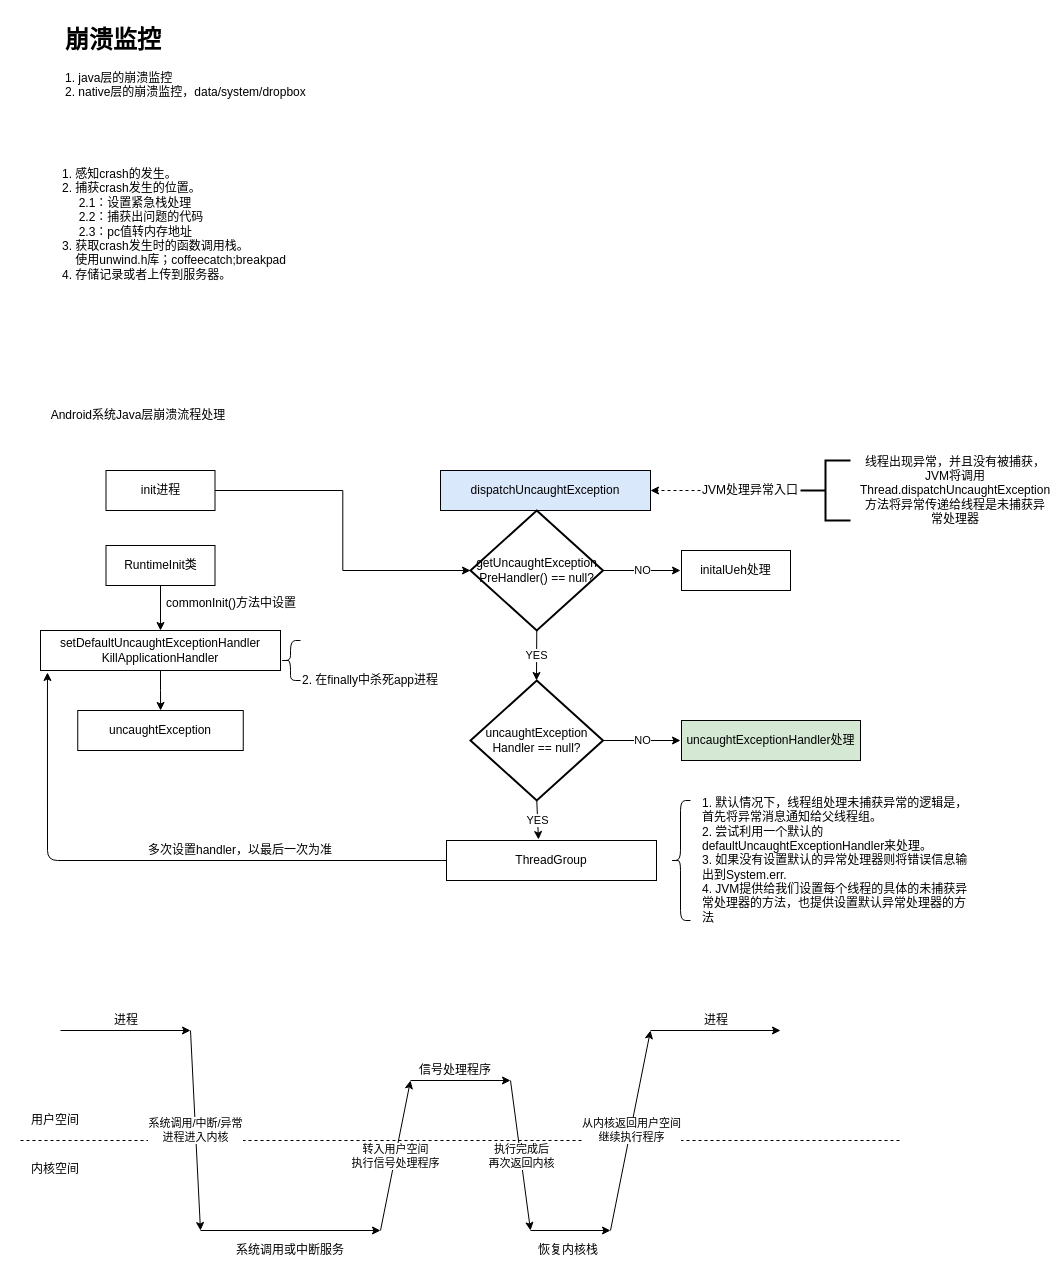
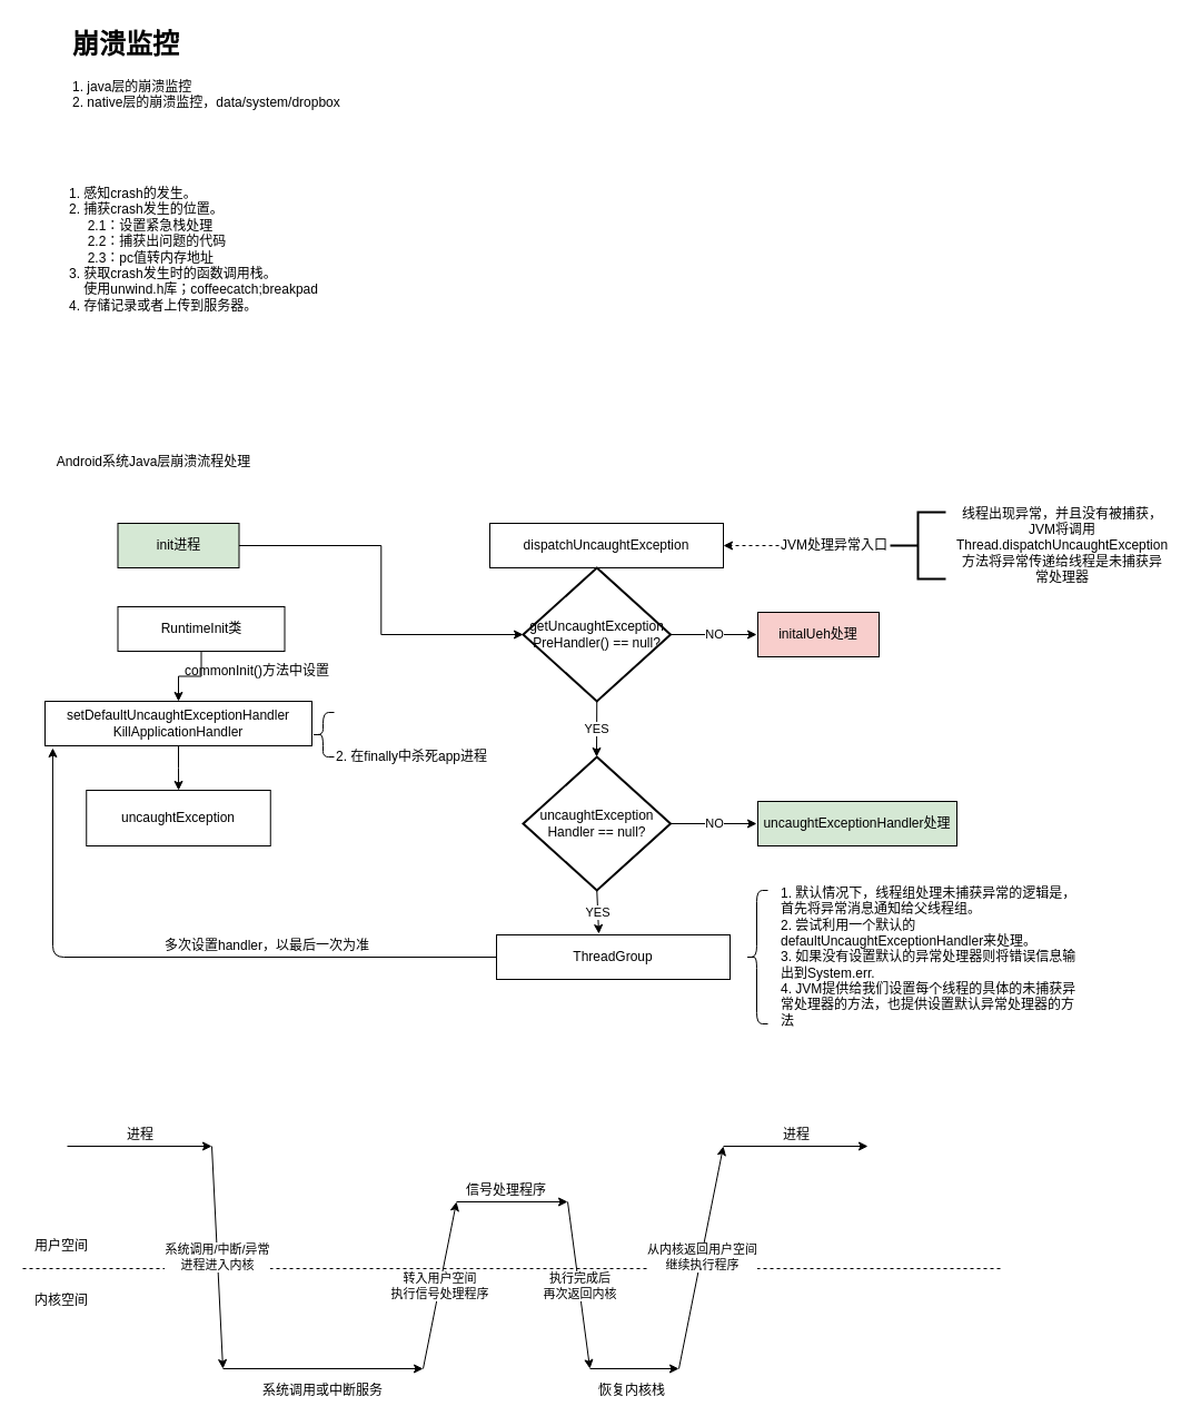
- <mxCell id="21" value="init进程" style="rounded=0;whiteSpace=wrap;html=1;align=center;" parent="1" vertex="1"><mxGeometry x="105.5" y="470" width="109" height="40" as="geometry" /></mxCell>
+ <mxCell id="21" value="init进程" style="rounded=0;whiteSpace=wrap;html=1;align=center;fillColor=#d5e8d4;" parent="1" vertex="1"><mxGeometry x="105.5" y="470" width="109" height="40" as="geometry" /></mxCell>
- <mxCell id="4" value="dispatchUncaughtException" style="rounded=0;whiteSpace=wrap;html=1;align=center;fillColor=#dae8fc;" parent="1" vertex="1"><mxGeometry x="440" y="470" width="210" height="40" as="geometry" /></mxCell>
+ <mxCell id="4" value="dispatchUncaughtException" style="rounded=0;whiteSpace=wrap;html=1;align=center;" parent="1" vertex="1"><mxGeometry x="440" y="470" width="210" height="40" as="geometry" /></mxCell>
- <mxCell id="23" value="RuntimeInit类" style="rounded=0;whiteSpace=wrap;html=1;align=center;" parent="1" vertex="1"><mxGeometry x="105.5" y="545" width="109" height="40" as="geometry" /></mxCell>
+ <mxCell id="23" value="RuntimeInit类" style="rounded=0;whiteSpace=wrap;html=1;align=center;" parent="1" vertex="1"><mxGeometry x="105.5" y="545" width="150" height="40" as="geometry" /></mxCell>
- <mxCell id="11" value="initalUeh处理" style="rounded=0;whiteSpace=wrap;html=1;align=center;" parent="1" vertex="1"><mxGeometry x="681" y="550" width="109" height="40" as="geometry" /></mxCell>
+ <mxCell id="11" value="initalUeh处理" style="rounded=0;whiteSpace=wrap;html=1;align=center;fillColor=#f8cecc;" parent="1" vertex="1"><mxGeometry x="681" y="550" width="109" height="40" as="geometry" /></mxCell>
- <mxCell id="26" value="uncaughtException" style="rounded=0;whiteSpace=wrap;html=1;align=center;" parent="1" vertex="1"><mxGeometry x="77.25" y="710" width="165.5" height="40" as="geometry" /></mxCell>
+ <mxCell id="26" value="uncaughtException" style="rounded=0;whiteSpace=wrap;html=1;align=center;" parent="1" vertex="1"><mxGeometry x="77.25" y="710" width="165.5" height="50" as="geometry" /></mxCell>
